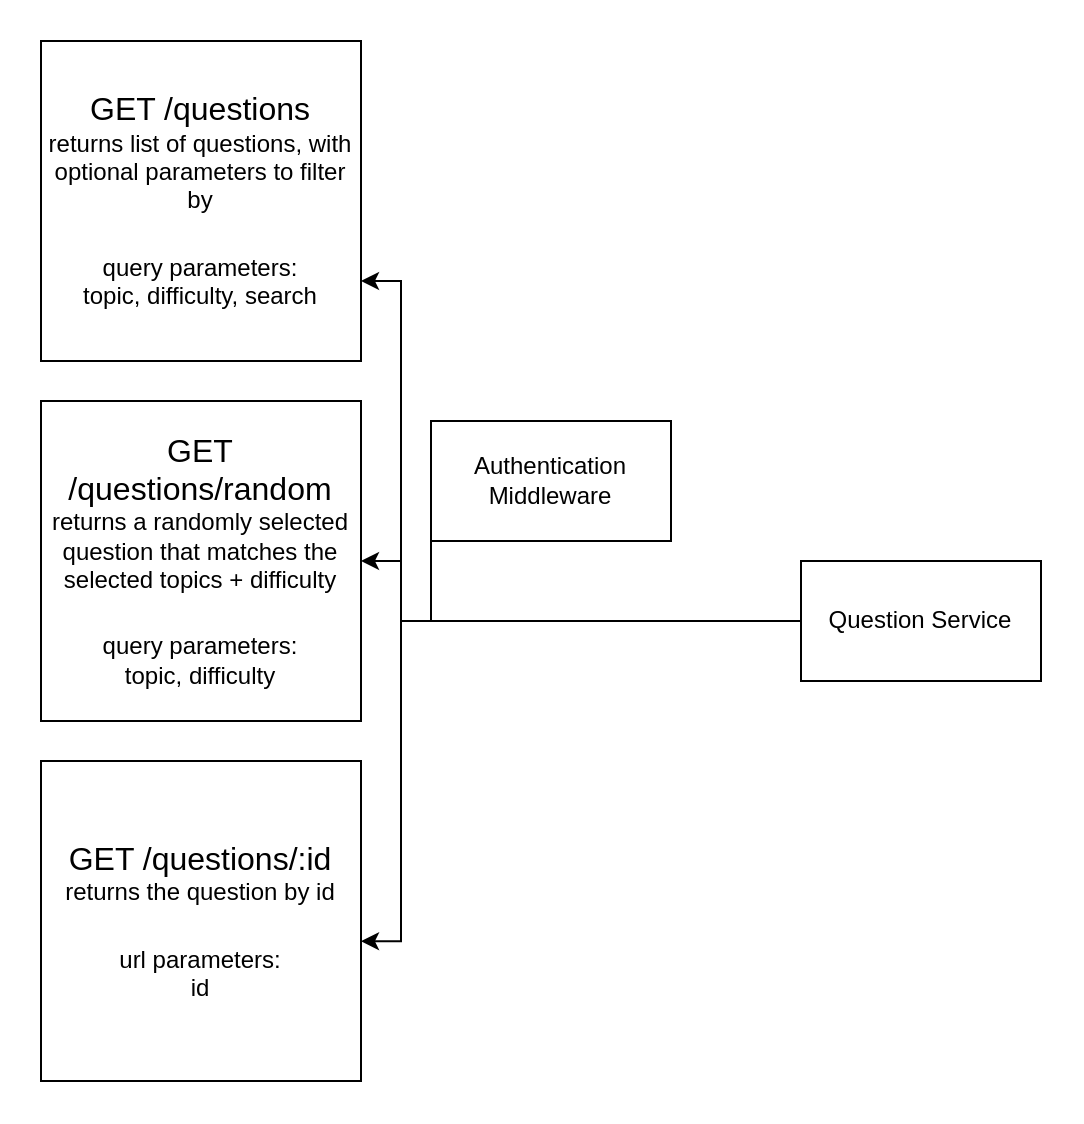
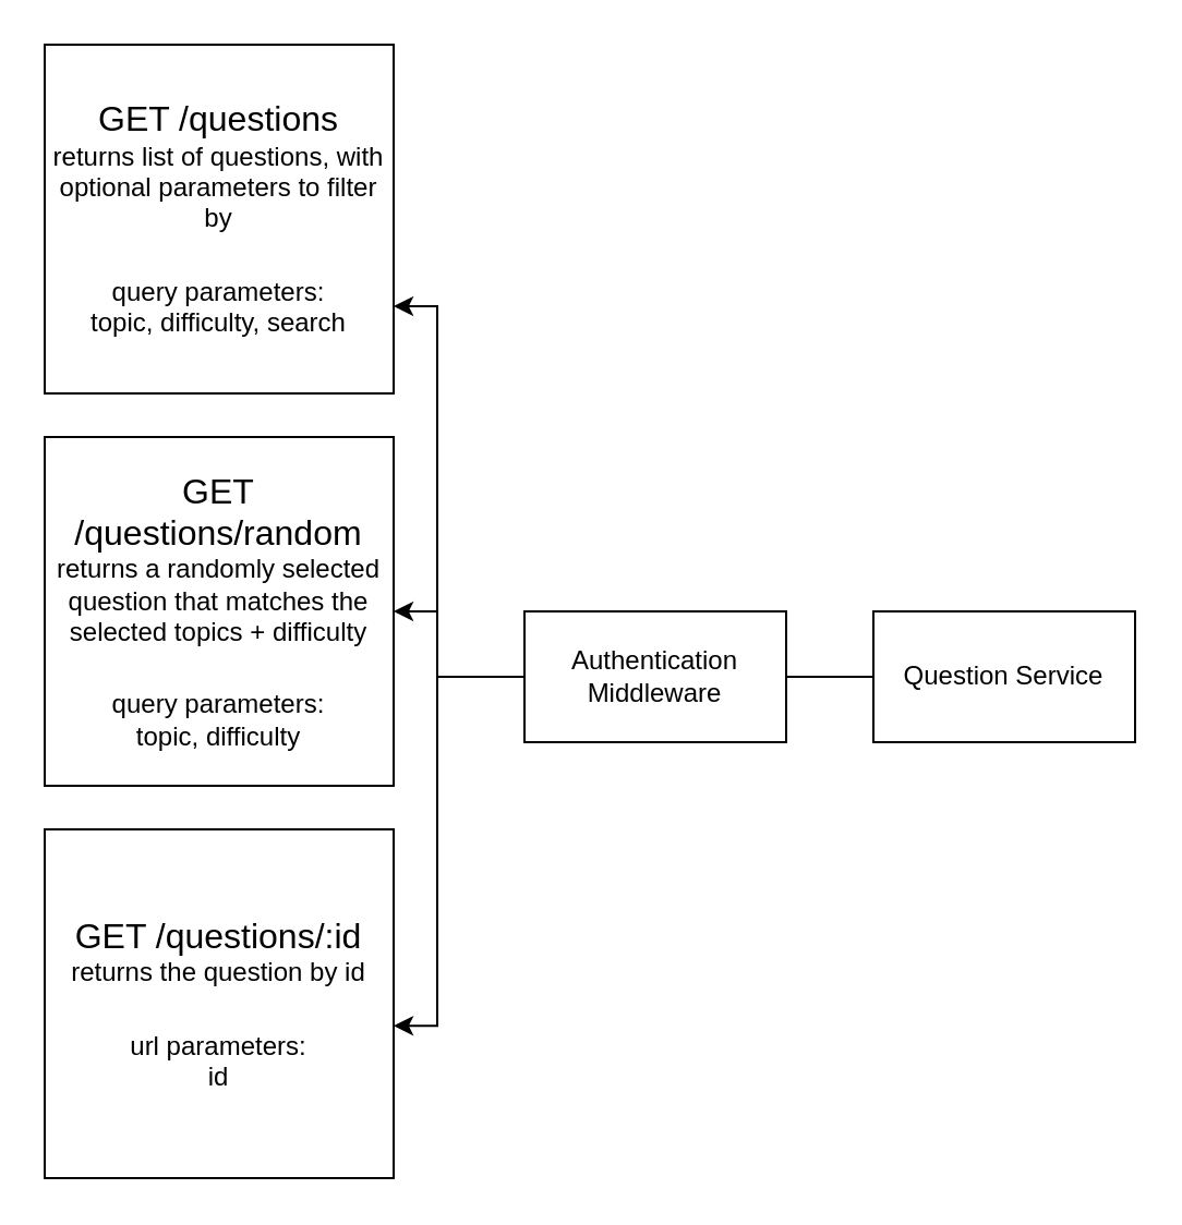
- <mxCell id="9" value="Authentication Middleware" style="rounded=0;whiteSpace=wrap;html=1;" vertex="1" parent="1"><mxGeometry x="215" y="210" width="120" height="60" as="geometry" /></mxCell>
+ <mxCell id="9" value="Authentication Middleware" style="rounded=0;whiteSpace=wrap;html=1;" vertex="1" parent="1"><mxGeometry x="240" y="280" width="120" height="60" as="geometry" /></mxCell>
